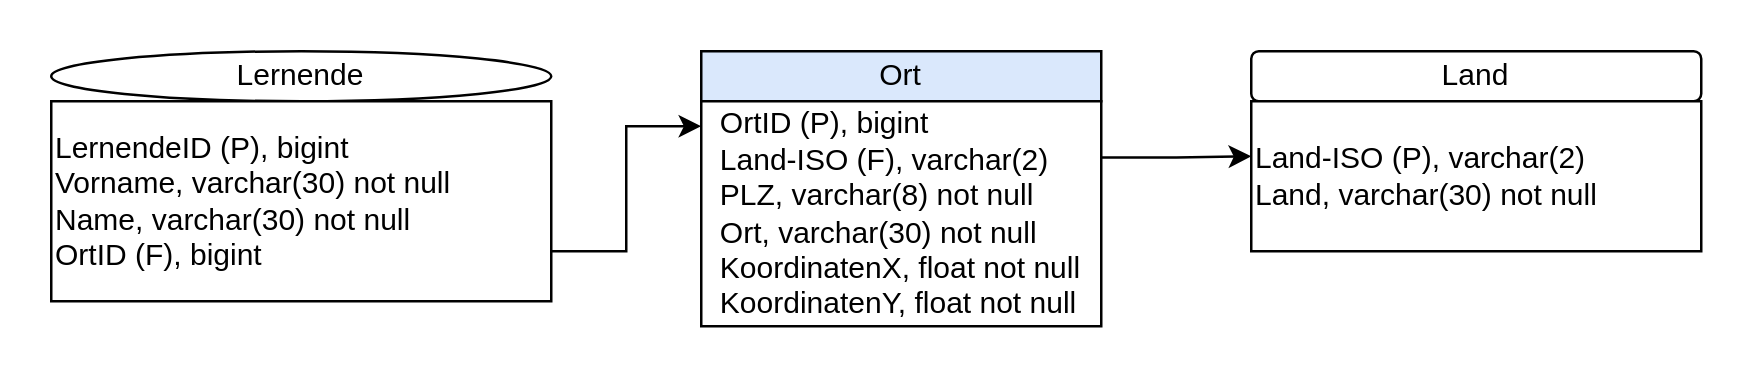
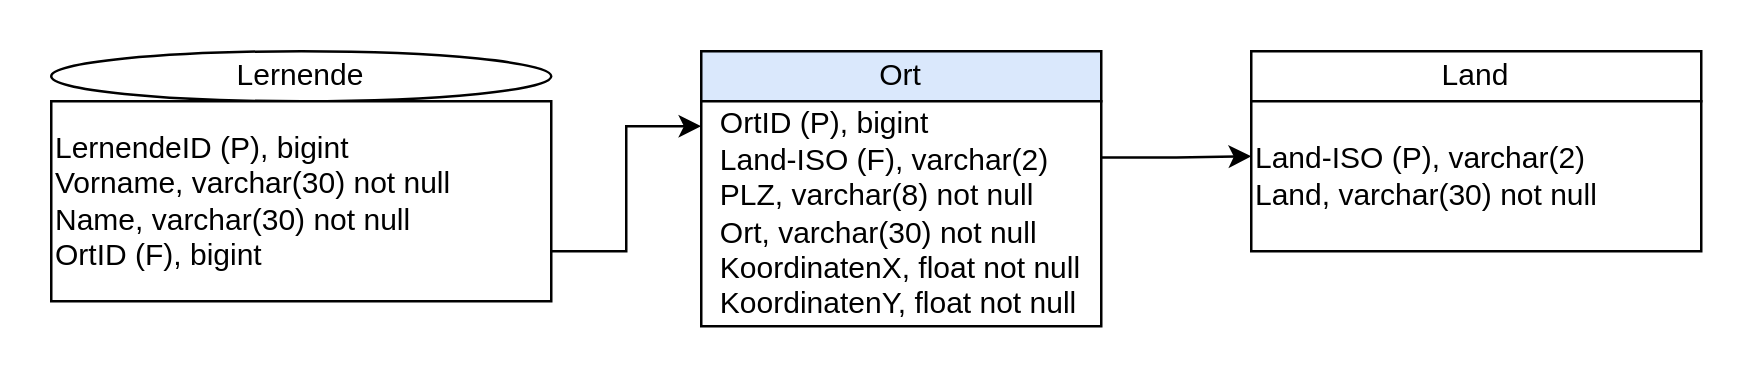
- <mxCell id="9" value="Land" style="whiteSpace=wrap;html=1;rounded=1;" vertex="1" parent="1"><mxGeometry x="500" y="20" width="180" height="20" as="geometry" /></mxCell>
+ <mxCell id="9" value="Land" style="rounded=0;whiteSpace=wrap;html=1;" vertex="1" parent="1"><mxGeometry x="500" y="20" width="180" height="20" as="geometry" /></mxCell>
